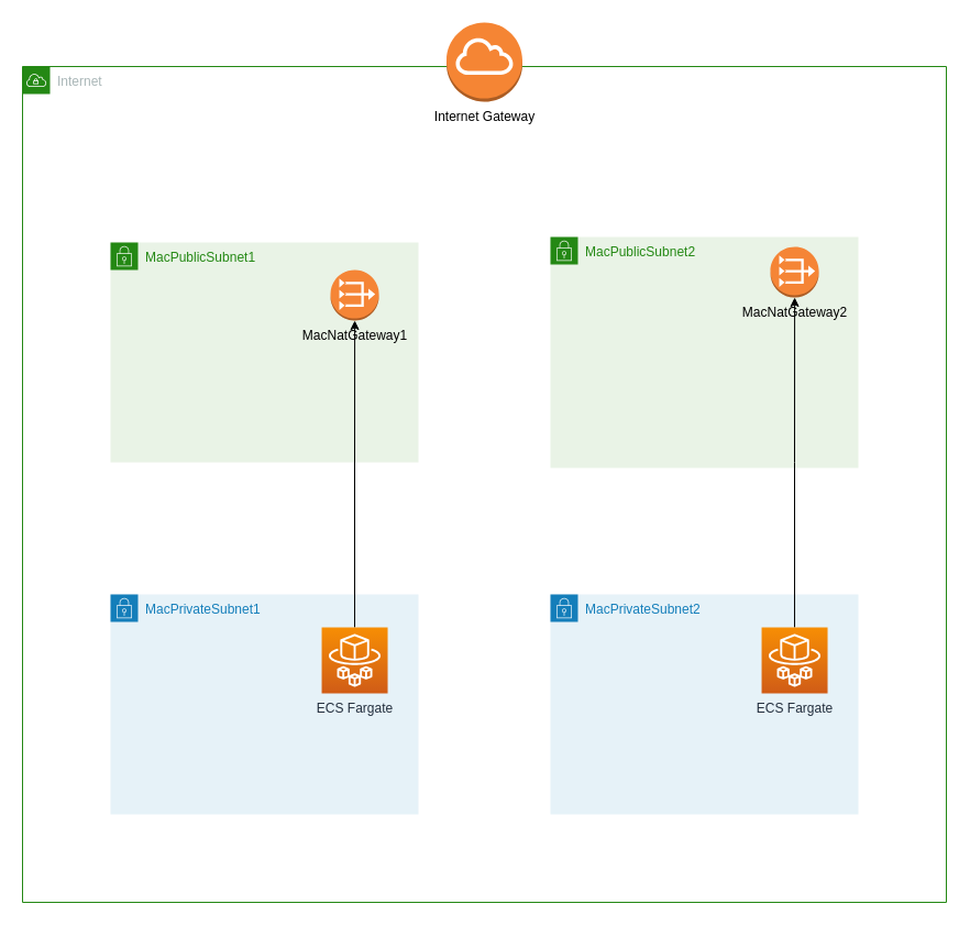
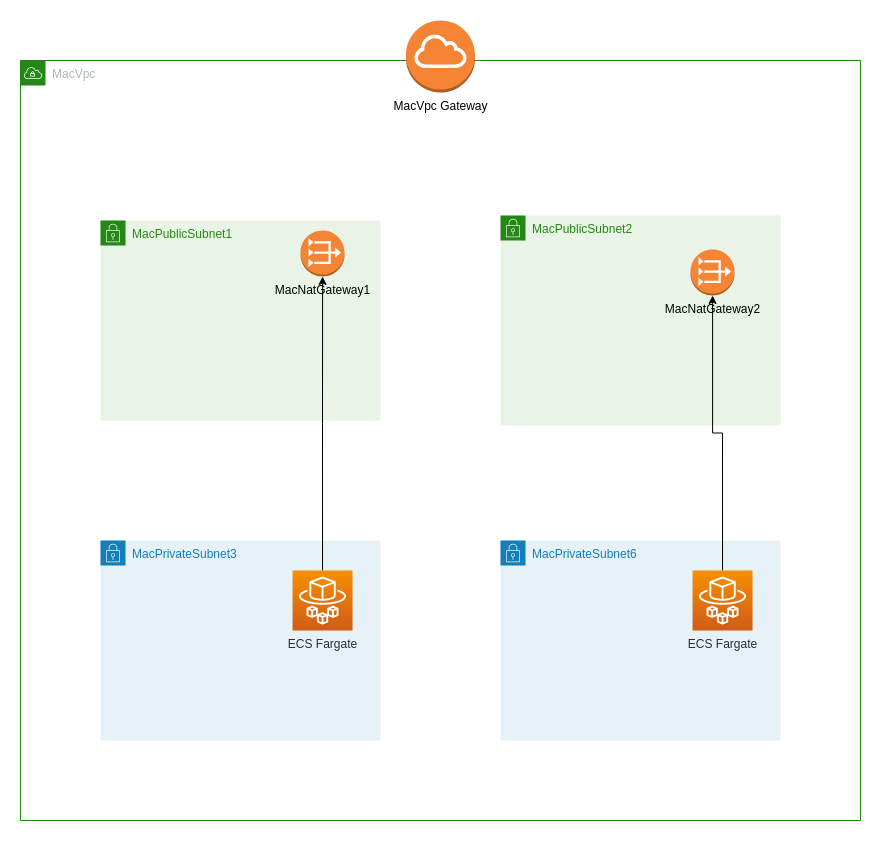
- <mxCell id="2" value="Internet" style="points=[[0,0],[0.25,0],[0.5,0],[0.75,0],[1,0],[1,0.25],[1,0.5],[1,0.75],[1,1],[0.75,1],[0.5,1],[0.25,1],[0,1],[0,0.75],[0,0.5],[0,0.25]];outlineConnect=0;gradientColor=none;html=1;whiteSpace=wrap;fontSize=12;fontStyle=0;shape=mxgraph.aws4.group;grIcon=mxgraph.aws4.group_vpc;strokeColor=#248814;fillColor=none;verticalAlign=top;align=left;spacingLeft=30;fontColor=#AAB7B8;dashed=0;" parent="1" vertex="1"><mxGeometry x="20" y="60" width="840" height="760" as="geometry" /></mxCell>
+ <mxCell id="2" value="MacVpc" style="points=[[0,0],[0.25,0],[0.5,0],[0.75,0],[1,0],[1,0.25],[1,0.5],[1,0.75],[1,1],[0.75,1],[0.5,1],[0.25,1],[0,1],[0,0.75],[0,0.5],[0,0.25]];outlineConnect=0;gradientColor=none;html=1;whiteSpace=wrap;fontSize=12;fontStyle=0;shape=mxgraph.aws4.group;grIcon=mxgraph.aws4.group_vpc;strokeColor=#248814;fillColor=none;verticalAlign=top;align=left;spacingLeft=30;fontColor=#AAB7B8;dashed=0;" parent="1" vertex="1"><mxGeometry x="20" y="60" width="840" height="760" as="geometry" /></mxCell>
- <mxCell id="7" value="Internet Gateway" style="outlineConnect=0;dashed=0;verticalLabelPosition=bottom;verticalAlign=top;align=center;html=1;shape=mxgraph.aws3.internet_gateway;fillColor=#F58534;gradientColor=none;" parent="1" vertex="1"><mxGeometry x="405.5" y="20" width="69" height="72" as="geometry" /></mxCell>
+ <mxCell id="7" value="MacVpc Gateway" style="outlineConnect=0;dashed=0;verticalLabelPosition=bottom;verticalAlign=top;align=center;html=1;shape=mxgraph.aws3.internet_gateway;fillColor=#F58534;gradientColor=none;" parent="1" vertex="1"><mxGeometry x="405.5" y="20" width="69" height="72" as="geometry" /></mxCell>
- <mxCell id="9" value="MacNatGateway2" style="outlineConnect=0;dashed=0;verticalLabelPosition=bottom;verticalAlign=top;align=center;html=1;shape=mxgraph.aws3.vpc_nat_gateway;fillColor=#F58536;gradientColor=none;" parent="1" vertex="1"><mxGeometry x="700" y="224" width="44.08" height="46" as="geometry" /></mxCell>
+ <mxCell id="9" value="MacNatGateway2" style="outlineConnect=0;dashed=0;verticalLabelPosition=bottom;verticalAlign=top;align=center;html=1;shape=mxgraph.aws3.vpc_nat_gateway;fillColor=#F58536;gradientColor=none;" parent="1" vertex="1"><mxGeometry x="690" y="249" width="44.08" height="46" as="geometry" /></mxCell>
- <mxCell id="8" value="MacNatGateway1" style="outlineConnect=0;dashed=0;verticalLabelPosition=bottom;verticalAlign=top;align=center;html=1;shape=mxgraph.aws3.vpc_nat_gateway;fillColor=#F58536;gradientColor=none;" parent="1" vertex="1"><mxGeometry x="300" y="245" width="44.08" height="46" as="geometry" /></mxCell>
+ <mxCell id="8" value="MacNatGateway1" style="outlineConnect=0;dashed=0;verticalLabelPosition=bottom;verticalAlign=top;align=center;html=1;shape=mxgraph.aws3.vpc_nat_gateway;fillColor=#F58536;gradientColor=none;" parent="1" vertex="1"><mxGeometry x="300" y="230" width="44.08" height="46" as="geometry" /></mxCell>
- <mxCell id="3" value="MacPrivateSubnet1" style="points=[[0,0],[0.25,0],[0.5,0],[0.75,0],[1,0],[1,0.25],[1,0.5],[1,0.75],[1,1],[0.75,1],[0.5,1],[0.25,1],[0,1],[0,0.75],[0,0.5],[0,0.25]];outlineConnect=0;gradientColor=none;html=1;whiteSpace=wrap;fontSize=12;fontStyle=0;shape=mxgraph.aws4.group;grIcon=mxgraph.aws4.group_security_group;grStroke=0;strokeColor=#147EBA;fillColor=#E6F2F8;verticalAlign=top;align=left;spacingLeft=30;fontColor=#147EBA;dashed=0;" parent="1" vertex="1"><mxGeometry x="100" y="540" width="280" height="200" as="geometry" /></mxCell>
+ <mxCell id="3" value="MacPrivateSubnet3" style="points=[[0,0],[0.25,0],[0.5,0],[0.75,0],[1,0],[1,0.25],[1,0.5],[1,0.75],[1,1],[0.75,1],[0.5,1],[0.25,1],[0,1],[0,0.75],[0,0.5],[0,0.25]];outlineConnect=0;gradientColor=none;html=1;whiteSpace=wrap;fontSize=12;fontStyle=0;shape=mxgraph.aws4.group;grIcon=mxgraph.aws4.group_security_group;grStroke=0;strokeColor=#147EBA;fillColor=#E6F2F8;verticalAlign=top;align=left;spacingLeft=30;fontColor=#147EBA;dashed=0;" parent="1" vertex="1"><mxGeometry x="100" y="540" width="280" height="200" as="geometry" /></mxCell>
- <mxCell id="6" value="MacPrivateSubnet2" style="points=[[0,0],[0.25,0],[0.5,0],[0.75,0],[1,0],[1,0.25],[1,0.5],[1,0.75],[1,1],[0.75,1],[0.5,1],[0.25,1],[0,1],[0,0.75],[0,0.5],[0,0.25]];outlineConnect=0;gradientColor=none;html=1;whiteSpace=wrap;fontSize=12;fontStyle=0;shape=mxgraph.aws4.group;grIcon=mxgraph.aws4.group_security_group;grStroke=0;strokeColor=#147EBA;fillColor=#E6F2F8;verticalAlign=top;align=left;spacingLeft=30;fontColor=#147EBA;dashed=0;" parent="1" vertex="1"><mxGeometry x="500" y="540" width="280" height="200" as="geometry" /></mxCell>
+ <mxCell id="6" value="MacPrivateSubnet6" style="points=[[0,0],[0.25,0],[0.5,0],[0.75,0],[1,0],[1,0.25],[1,0.5],[1,0.75],[1,1],[0.75,1],[0.5,1],[0.25,1],[0,1],[0,0.75],[0,0.5],[0,0.25]];outlineConnect=0;gradientColor=none;html=1;whiteSpace=wrap;fontSize=12;fontStyle=0;shape=mxgraph.aws4.group;grIcon=mxgraph.aws4.group_security_group;grStroke=0;strokeColor=#147EBA;fillColor=#E6F2F8;verticalAlign=top;align=left;spacingLeft=30;fontColor=#147EBA;dashed=0;" parent="1" vertex="1"><mxGeometry x="500" y="540" width="280" height="200" as="geometry" /></mxCell>
